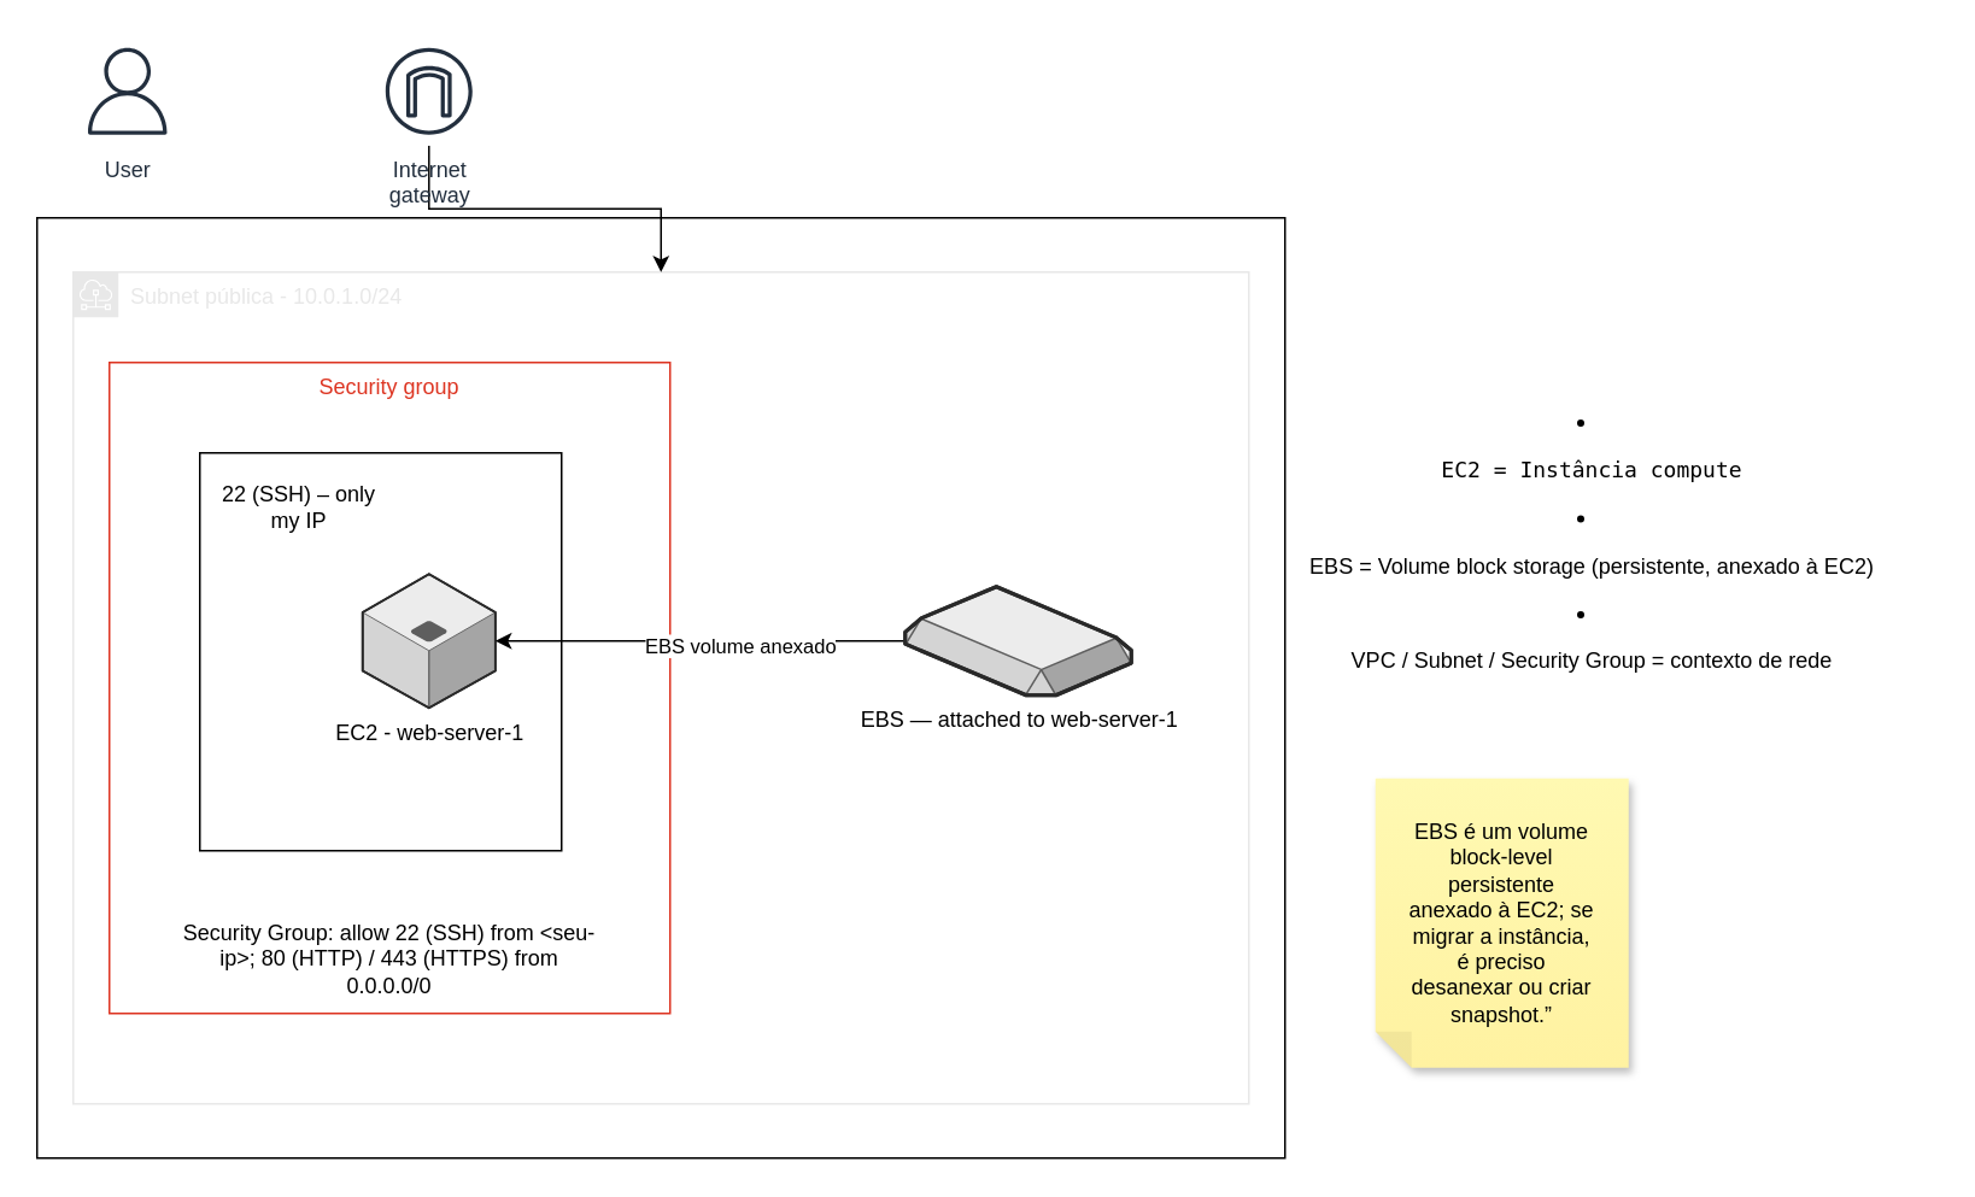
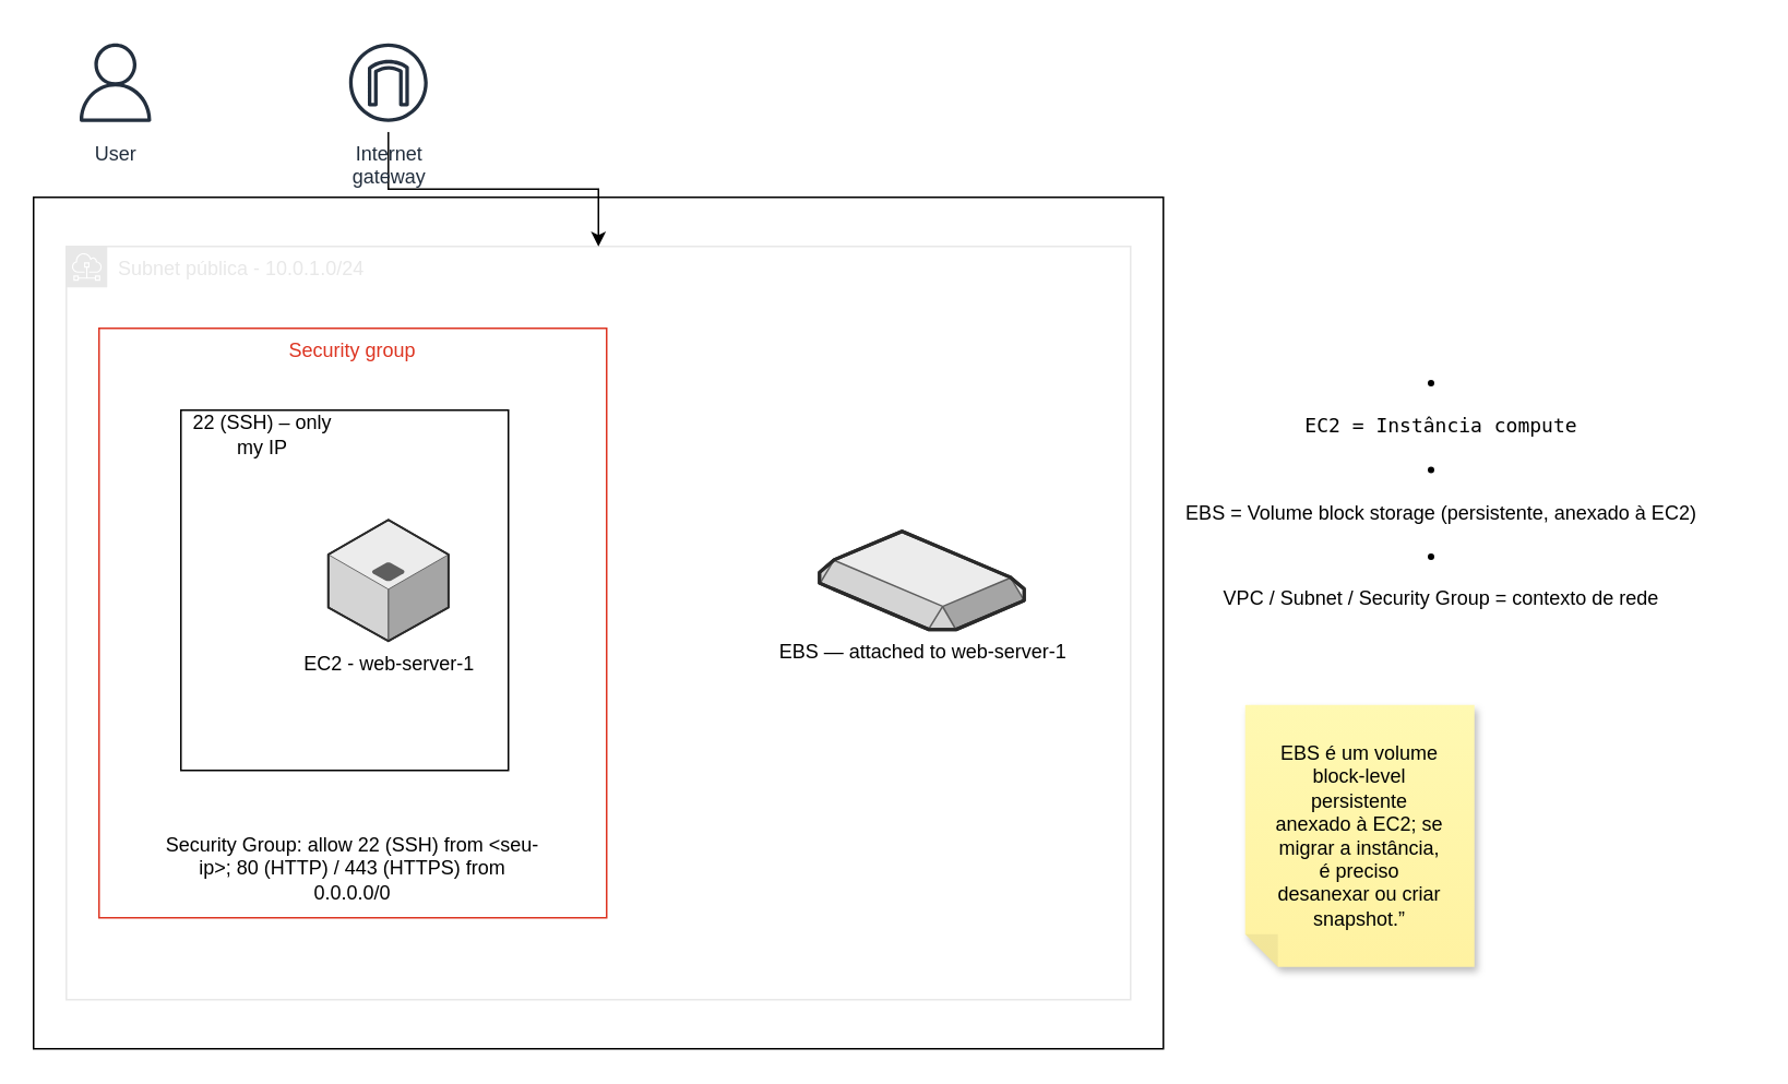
- <mxCell id="17" value="22 (SSH) – only my IP" style="text;strokeColor=none;align=center;fillColor=none;html=1;verticalAlign=middle;whiteSpace=wrap;rounded=0;" parent="1" vertex="1"><mxGeometry x="115" y="265" width="100" height="30" as="geometry" /></mxCell>
+ <mxCell id="17" value="22 (SSH) – only my IP" style="text;strokeColor=none;align=center;fillColor=none;html=1;verticalAlign=middle;whiteSpace=wrap;rounded=0;" parent="1" vertex="1"><mxGeometry x="110" y="250" width="100" height="30" as="geometry" /></mxCell>
- <mxCell id="7" style="edgeStyle=orthogonalEdgeStyle;rounded=0;orthogonalLoop=1;jettySize=auto;html=1;" parent="1" source="9" target="6" edge="1"><mxGeometry relative="1" as="geometry" /></mxCell>
- <mxCell id="8" value="&lt;font&gt;EBS volume anexado&lt;/font&gt;" style="edgeLabel;html=1;align=center;verticalAlign=middle;resizable=0;points=[];" parent="7" vertex="1" connectable="0"><mxGeometry x="-0.189" y="2" relative="1" as="geometry"><mxPoint as="offset" /></mxGeometry></mxCell>
